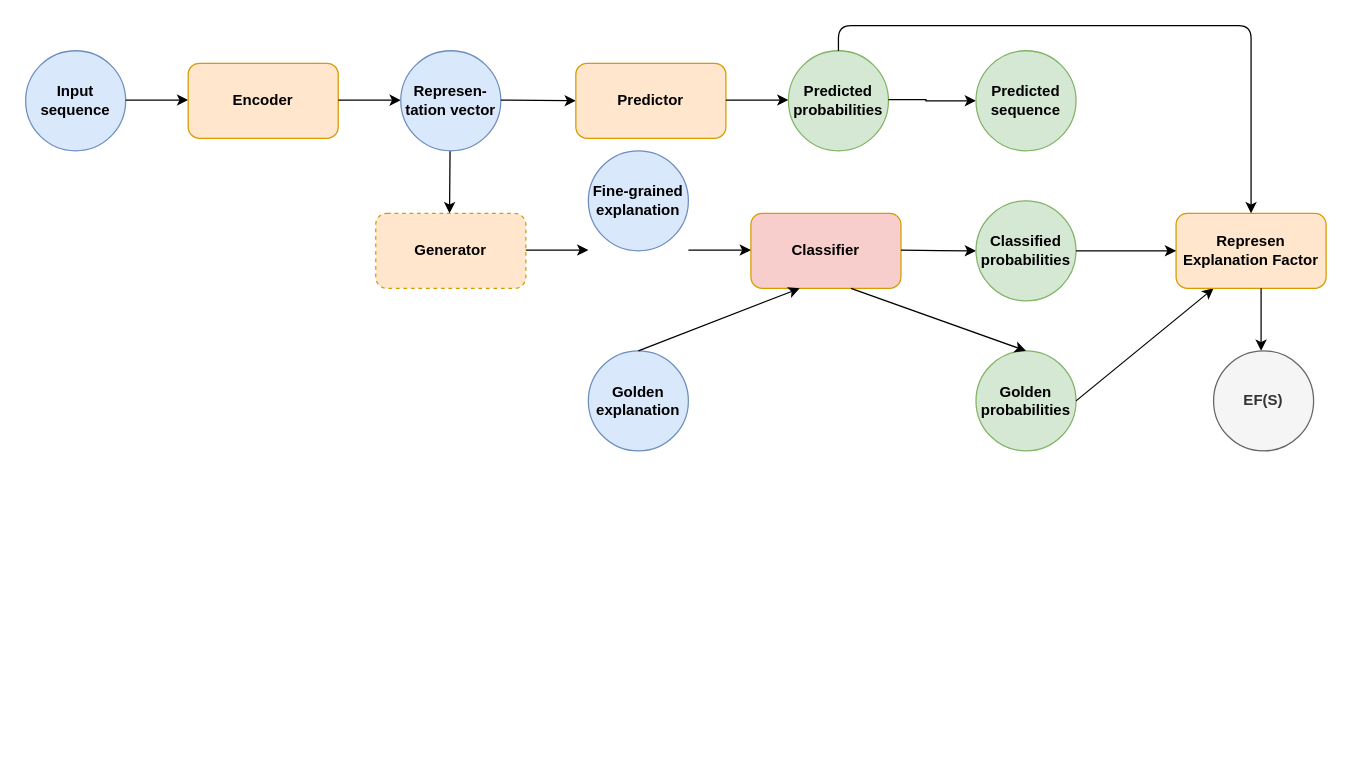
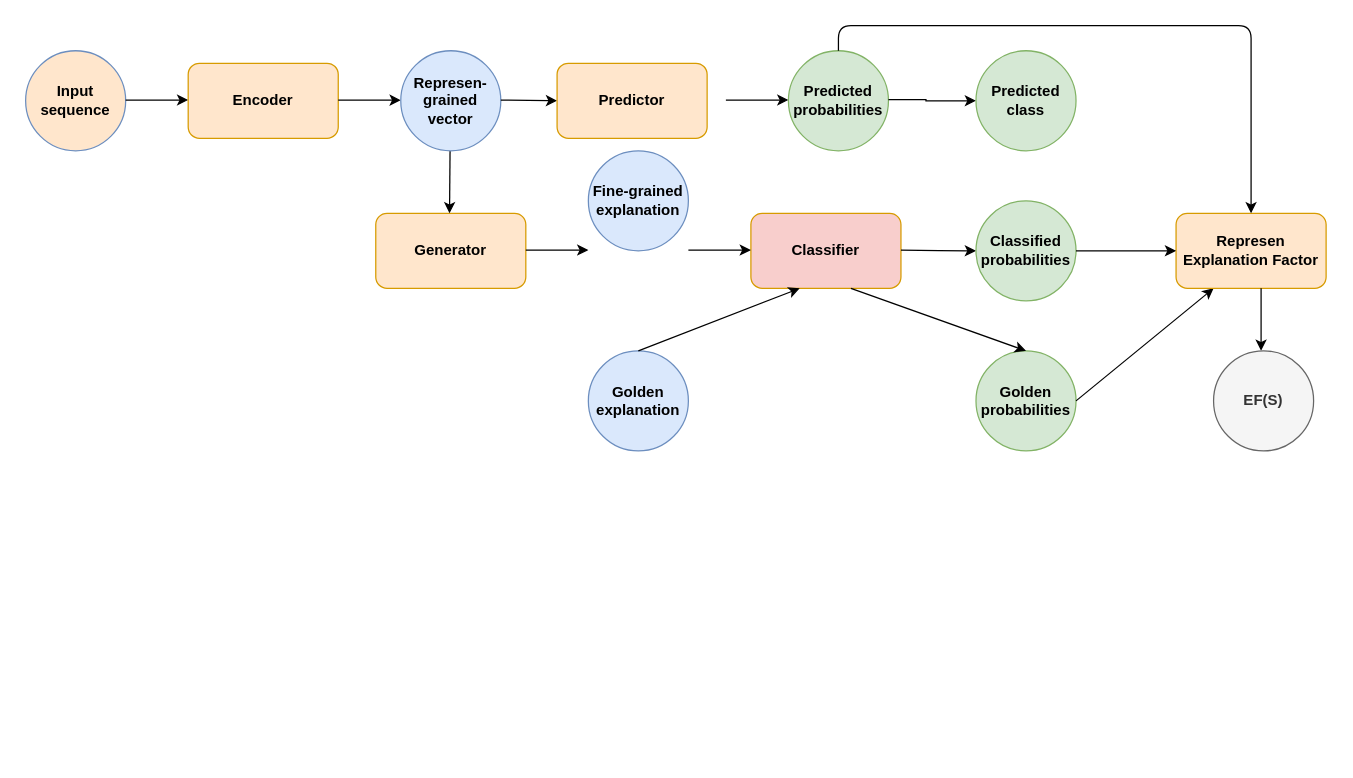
- <mxCell id="12" value="&lt;b&gt;Input sequence&lt;/b&gt;" style="ellipse;whiteSpace=wrap;html=1;aspect=fixed;fillColor=#dae8fc;strokeColor=#6c8ebf;" vertex="1" parent="3"><mxGeometry width="80" height="80" as="geometry" /></mxCell>
+ <mxCell id="12" value="&lt;b&gt;Input sequence&lt;/b&gt;" style="ellipse;whiteSpace=wrap;html=1;aspect=fixed;fillColor=#ffe6cc;strokeColor=#6c8ebf;" vertex="1" parent="3"><mxGeometry width="80" height="80" as="geometry" /></mxCell>
- <mxCell id="16" value="Represen-tation vector" style="ellipse;whiteSpace=wrap;html=1;aspect=fixed;fillColor=#dae8fc;strokeColor=#6c8ebf;fontStyle=1" vertex="1" parent="3"><mxGeometry x="300" width="80" height="80" as="geometry" /></mxCell>
+ <mxCell id="16" value="Represen-grained vector" style="ellipse;whiteSpace=wrap;html=1;aspect=fixed;fillColor=#dae8fc;strokeColor=#6c8ebf;fontStyle=1" vertex="1" parent="3"><mxGeometry x="300" width="80" height="80" as="geometry" /></mxCell>
- <mxCell id="18" value="Predictor" style="rounded=1;whiteSpace=wrap;html=1;fillColor=#ffe6cc;strokeColor=#d79b00;fontStyle=1" vertex="1" parent="3"><mxGeometry x="440" y="10" width="120" height="60" as="geometry" /></mxCell>
+ <mxCell id="18" value="Predictor" style="rounded=1;whiteSpace=wrap;html=1;fillColor=#ffe6cc;strokeColor=#d79b00;fontStyle=1" vertex="1" parent="3"><mxGeometry x="425" y="10" width="120" height="60" as="geometry" /></mxCell>
- <mxCell id="22" value="Predicted sequence" style="ellipse;whiteSpace=wrap;html=1;aspect=fixed;fillColor=#d5e8d4;strokeColor=#82b366;fontStyle=1" vertex="1" parent="3"><mxGeometry x="760" width="80" height="80" as="geometry" /></mxCell>
+ <mxCell id="22" value="Predicted class" style="ellipse;whiteSpace=wrap;html=1;aspect=fixed;fillColor=#d5e8d4;strokeColor=#82b366;fontStyle=1" vertex="1" parent="3"><mxGeometry x="760" width="80" height="80" as="geometry" /></mxCell>
- <mxCell id="4" value="&lt;span&gt;Generator&lt;/span&gt;" style="rounded=1;whiteSpace=wrap;html=1;fillColor=#ffe6cc;strokeColor=#d79b00;fontStyle=1;dashed=1;" vertex="1" parent="3"><mxGeometry x="280" y="130" width="120" height="60" as="geometry" /></mxCell>
+ <mxCell id="4" value="&lt;span&gt;Generator&lt;/span&gt;" style="rounded=1;whiteSpace=wrap;html=1;fillColor=#ffe6cc;strokeColor=#d79b00;fontStyle=1" vertex="1" parent="3"><mxGeometry x="280" y="130" width="120" height="60" as="geometry" /></mxCell>
